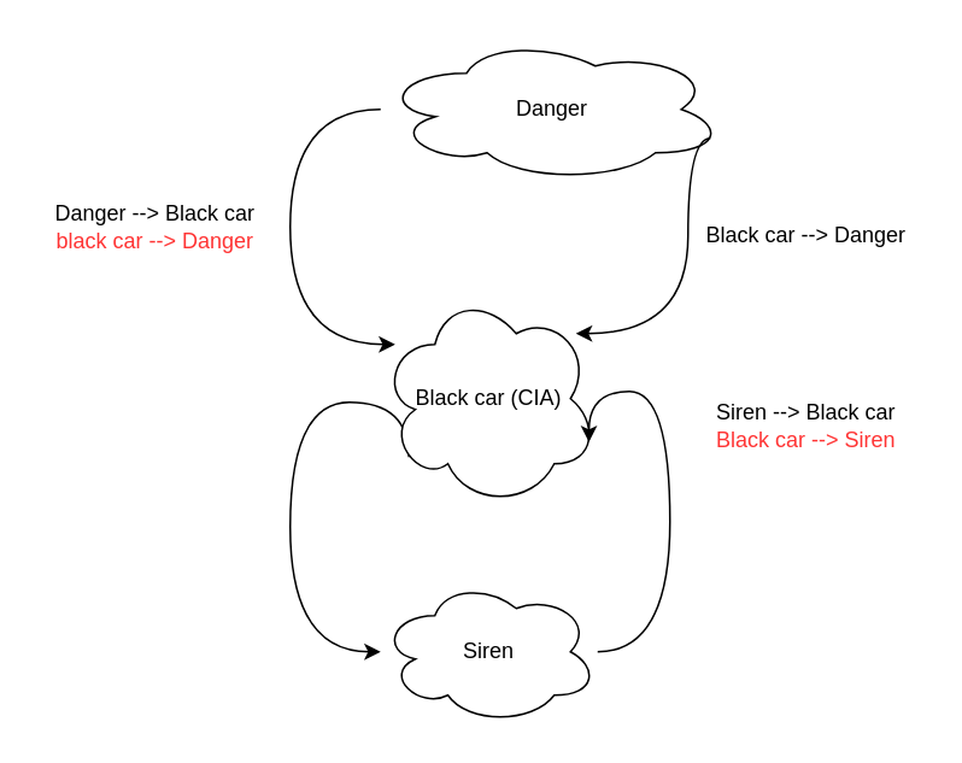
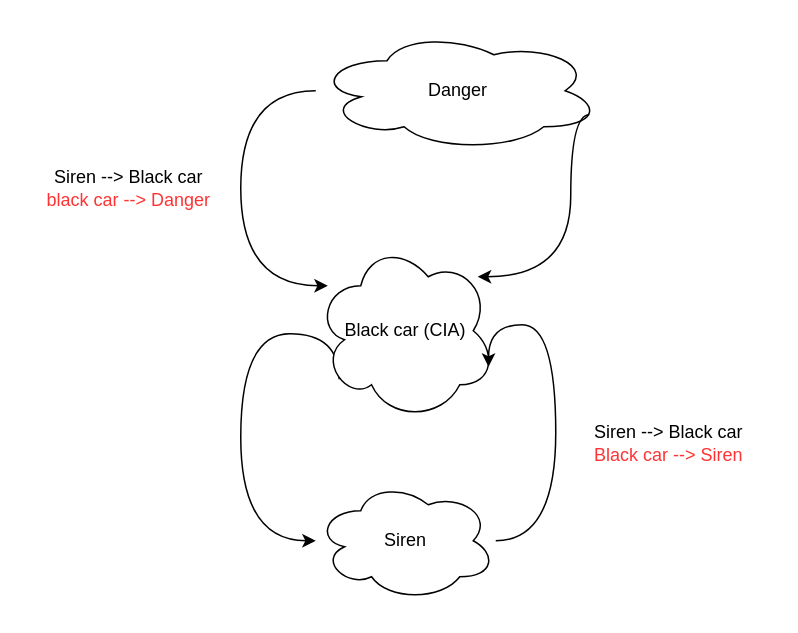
- <mxCell id="9" value="Danger --&amp;gt; Black car&lt;br&gt;&lt;font color=&quot;#ff3333&quot;&gt;black car --&amp;gt; Danger&lt;/font&gt;" style="text;html=1;align=center;verticalAlign=middle;resizable=0;points=[];autosize=1;" vertex="1" parent="1"><mxGeometry x="20" y="110" width="130" height="30" as="geometry" /></mxCell>
+ <mxCell id="9" value="Siren --&amp;gt; Black car&lt;br&gt;&lt;font color=&quot;#ff3333&quot;&gt;black car --&amp;gt; Danger&lt;/font&gt;" style="text;html=1;align=center;verticalAlign=middle;resizable=0;points=[];autosize=1;" vertex="1" parent="1"><mxGeometry x="20" y="110" width="130" height="30" as="geometry" /></mxCell>
- <mxCell id="11" value="Black car --&amp;gt; Danger" style="text;html=1;align=center;verticalAlign=middle;resizable=0;points=[];autosize=1;" vertex="1" parent="1"><mxGeometry x="380" y="120" width="130" height="20" as="geometry" /></mxCell>
- <mxCell id="12" value="Siren --&amp;gt; Black car&lt;br&gt;&lt;font color=&quot;#ff3333&quot;&gt;Black car --&amp;gt; Siren&lt;/font&gt;" style="text;html=1;align=center;verticalAlign=middle;resizable=0;points=[];autosize=1;" vertex="1" parent="1"><mxGeometry x="390" y="220" width="110" height="30" as="geometry" /></mxCell>
+ <mxCell id="12" value="Siren --&amp;gt; Black car&lt;br&gt;&lt;font color=&quot;#ff3333&quot;&gt;Black car --&amp;gt; Siren&lt;/font&gt;" style="text;html=1;align=center;verticalAlign=middle;resizable=0;points=[];autosize=1;" vertex="1" parent="1"><mxGeometry x="390" y="280" width="110" height="30" as="geometry" /></mxCell>
